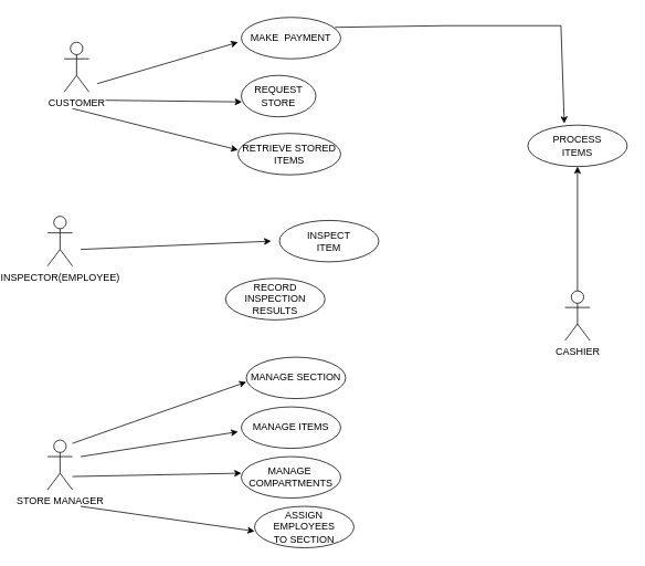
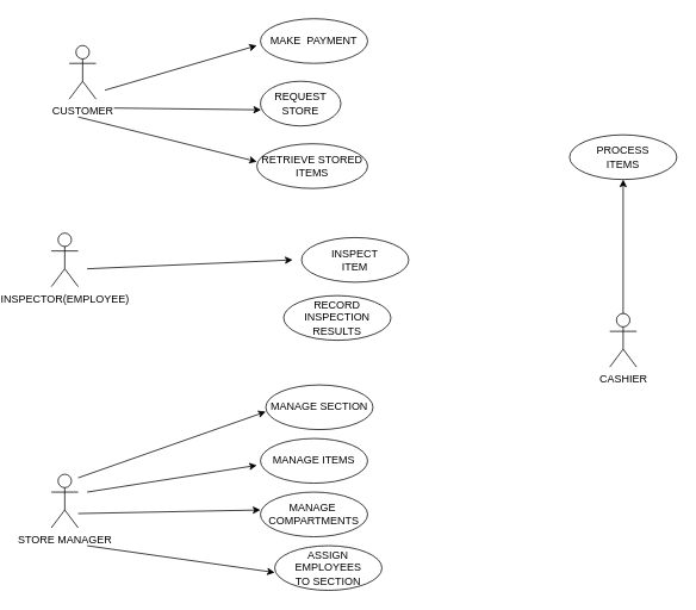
- <mxCell id="24" value="" style="endArrow=classic;html=1;rounded=0;entryX=0.367;entryY=-0.04;entryDx=0;entryDy=0;entryPerimeter=0;exitX=0.942;exitY=0.24;exitDx=0;exitDy=0;exitPerimeter=0;" parent="1" source="9" target="23" edge="1"><mxGeometry width="50" height="50" relative="1" as="geometry"><mxPoint x="374" y="40" as="sourcePoint" /><mxPoint x="630" y="140" as="targetPoint" /><Array as="points"><mxPoint x="500" y="30" /><mxPoint x="640" y="30" /></Array></mxGeometry></mxCell>
- <mxCell id="12" value="RECORD INSPECTION RESULTS" style="shape=ellipse;html=1;dashed=0;whiteSpace=wrap;perimeter=ellipsePerimeter;" parent="1" vertex="1"><mxGeometry x="235" y="335" width="120" height="50" as="geometry" /></mxCell>
+ <mxCell id="12" value="RECORD INSPECTION RESULTS" style="shape=ellipse;html=1;dashed=0;whiteSpace=wrap;perimeter=ellipsePerimeter;" parent="1" vertex="1"><mxGeometry x="280" y="330" width="120" height="50" as="geometry" /></mxCell>
